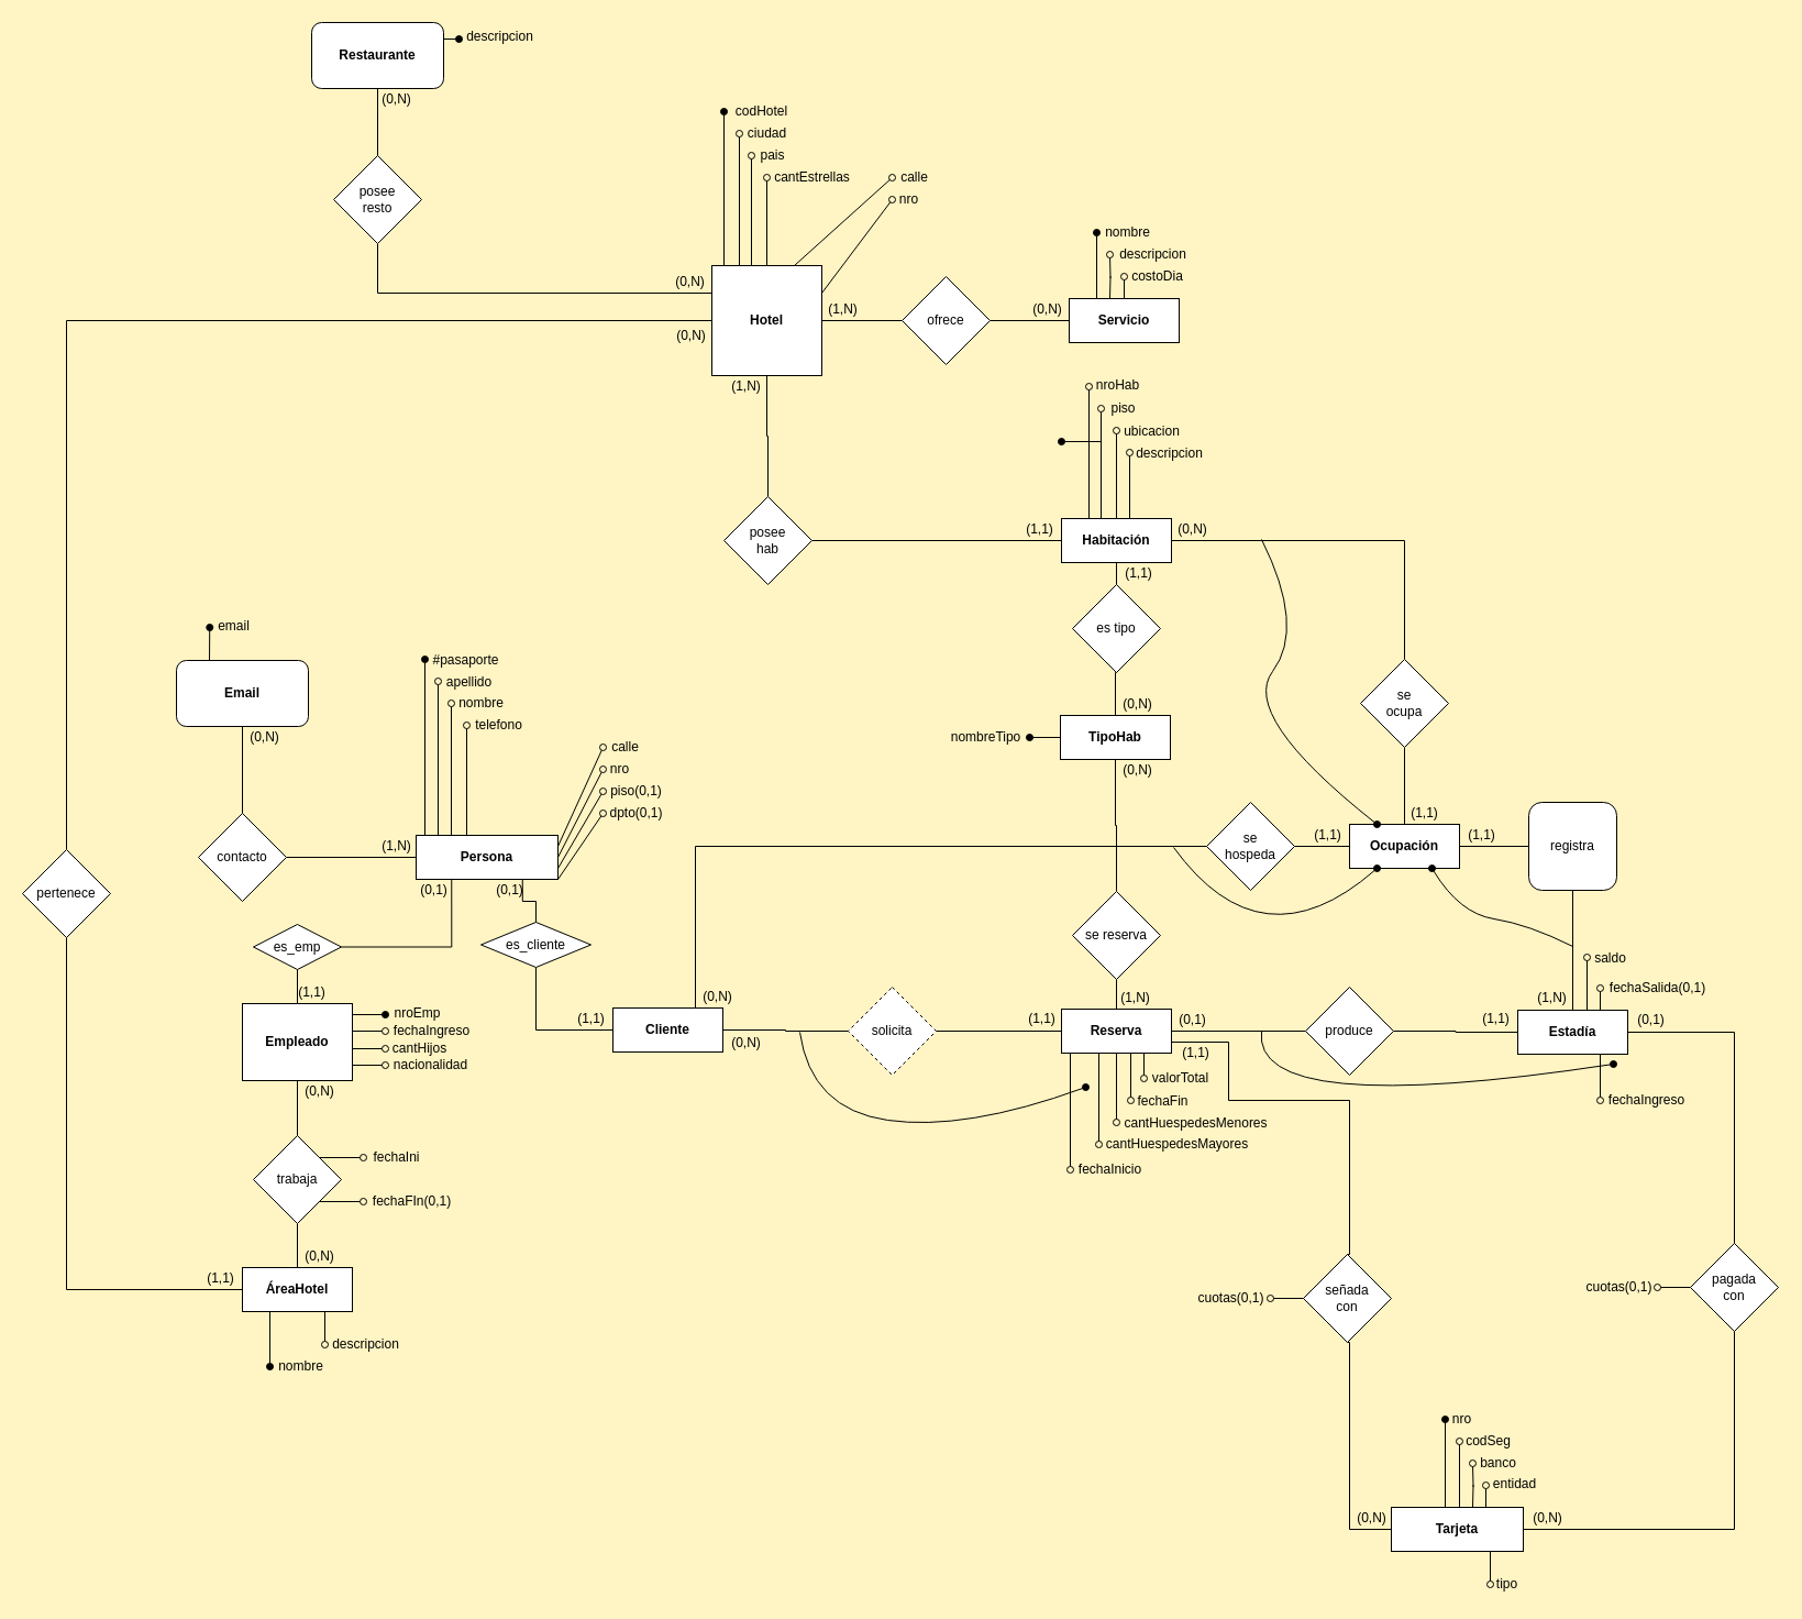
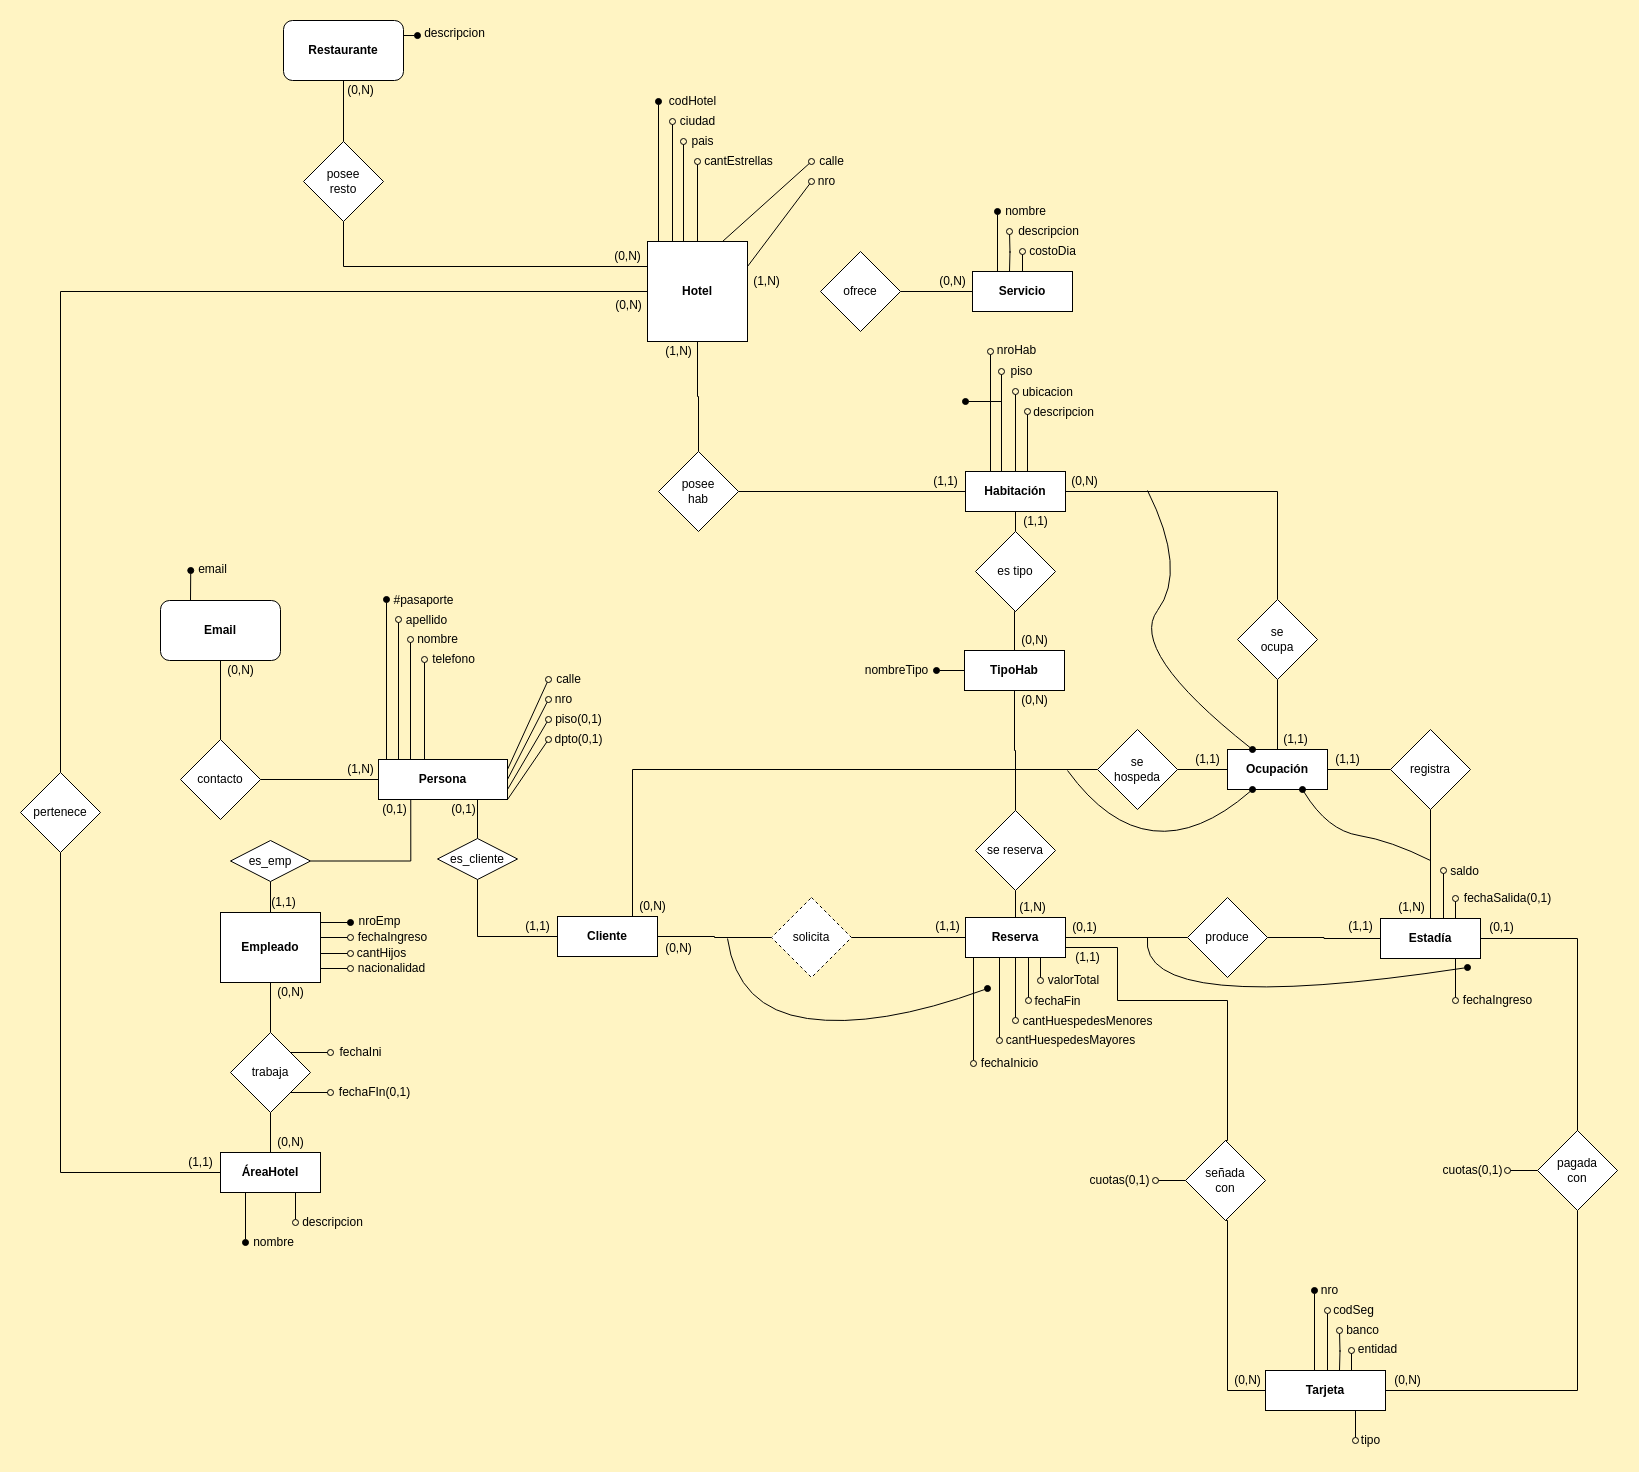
- <mxCell id="108" style="edgeStyle=orthogonalEdgeStyle;rounded=0;orthogonalLoop=1;jettySize=auto;html=1;exitX=1;exitY=0.5;exitDx=0;exitDy=0;entryX=0;entryY=0.5;entryDx=0;entryDy=0;endArrow=none;endFill=0;" parent="1" source="113" target="115" edge="1"><mxGeometry relative="1" as="geometry" /></mxCell>
- <mxCell id="76" value="registra" style="whiteSpace=wrap;html=1;rounded=1;" parent="1" vertex="1"><mxGeometry x="1390" y="729" width="80" height="80" as="geometry" /></mxCell>
+ <mxCell id="76" value="registra" style="rhombus;whiteSpace=wrap;html=1;" parent="1" vertex="1"><mxGeometry x="1390" y="729" width="80" height="80" as="geometry" /></mxCell>
- <mxCell id="196" value="es_cliente" style="rhombus;whiteSpace=wrap;html=1;" parent="1" vertex="1"><mxGeometry x="437" y="838" width="100" height="41" as="geometry" /></mxCell>
+ <mxCell id="196" value="es_cliente" style="rhombus;whiteSpace=wrap;html=1;" parent="1" vertex="1"><mxGeometry x="437" y="838" width="80" height="41" as="geometry" /></mxCell>
